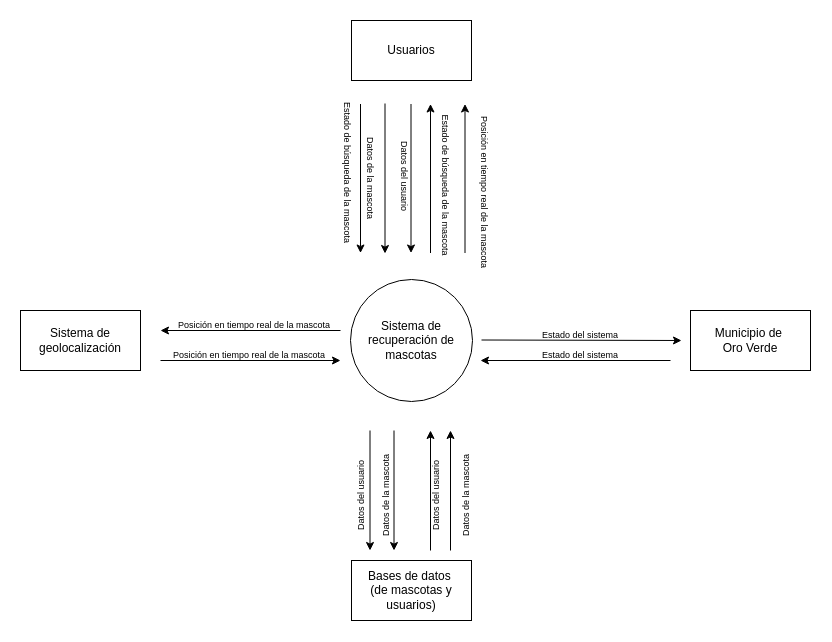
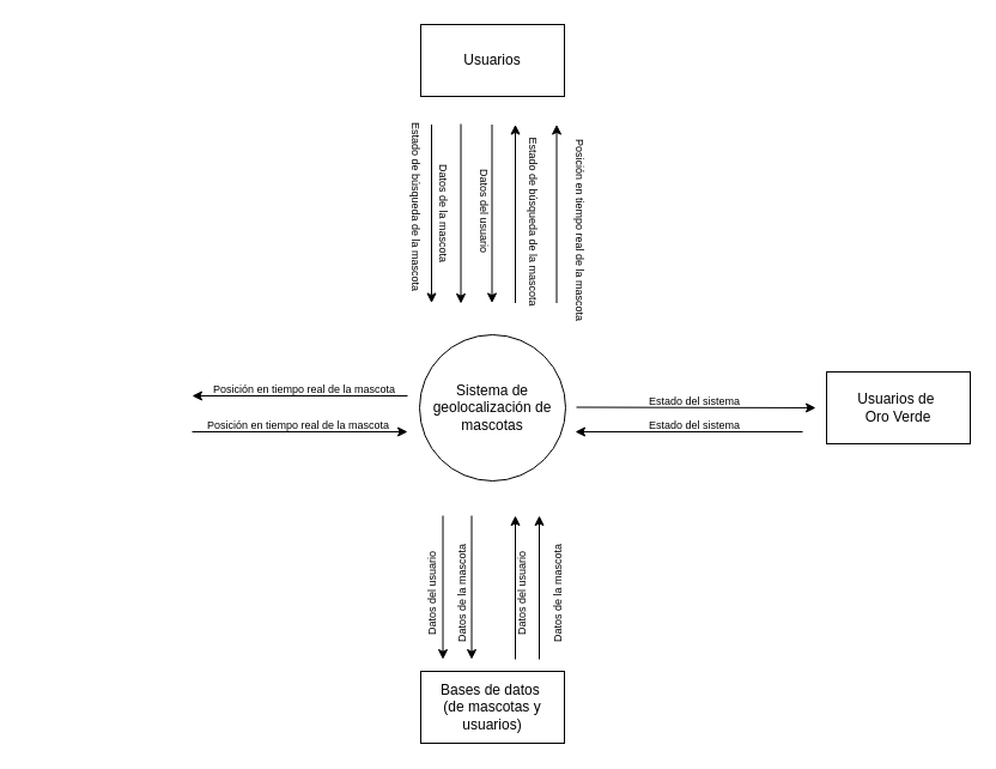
- <mxCell id="6" value="&lt;font style=&quot;vertical-align: inherit;&quot;&gt;&lt;font style=&quot;vertical-align: inherit;&quot;&gt;Sistema de geolocalización&lt;/font&gt;&lt;/font&gt;" style="rounded=0;whiteSpace=wrap;html=1;" vertex="1" parent="1"><mxGeometry x="20" y="310" width="120" height="60" as="geometry" /></mxCell>
- <mxCell id="2" value="&lt;font style=&quot;vertical-align: inherit;&quot;&gt;&lt;font style=&quot;vertical-align: inherit;&quot;&gt;&lt;font style=&quot;vertical-align: inherit;&quot;&gt;&lt;font style=&quot;vertical-align: inherit;&quot;&gt;Sistema de recuperación de mascotas&lt;/font&gt;&lt;/font&gt;&lt;/font&gt;&lt;/font&gt;" style="ellipse;whiteSpace=wrap;html=1;aspect=fixed;" vertex="1" parent="1"><mxGeometry x="350" y="279" width="122" height="122" as="geometry" /></mxCell>
+ <mxCell id="2" value="&lt;font style=&quot;vertical-align: inherit;&quot;&gt;&lt;font style=&quot;vertical-align: inherit;&quot;&gt;&lt;font style=&quot;vertical-align: inherit;&quot;&gt;&lt;font style=&quot;vertical-align: inherit;&quot;&gt;Sistema de geolocalización de mascotas&lt;/font&gt;&lt;/font&gt;&lt;/font&gt;&lt;/font&gt;" style="ellipse;whiteSpace=wrap;html=1;aspect=fixed;" vertex="1" parent="1"><mxGeometry x="350" y="279" width="122" height="122" as="geometry" /></mxCell>
- <mxCell id="5" value="&lt;font style=&quot;vertical-align: inherit;&quot;&gt;&lt;font style=&quot;vertical-align: inherit;&quot;&gt;&lt;font style=&quot;vertical-align: inherit;&quot;&gt;&lt;font style=&quot;vertical-align: inherit;&quot;&gt;Municipio de&amp;nbsp;&lt;/font&gt;&lt;/font&gt;&lt;/font&gt;&lt;/font&gt;&lt;div&gt;&lt;font style=&quot;vertical-align: inherit;&quot;&gt;&lt;font style=&quot;vertical-align: inherit;&quot;&gt;Oro Verde&lt;/font&gt;&lt;/font&gt;&lt;/div&gt;" style="rounded=0;whiteSpace=wrap;html=1;" vertex="1" parent="1"><mxGeometry x="690" y="310" width="120" height="60" as="geometry" /></mxCell>
+ <mxCell id="5" value="&lt;font style=&quot;vertical-align: inherit;&quot;&gt;&lt;font style=&quot;vertical-align: inherit;&quot;&gt;&lt;font style=&quot;vertical-align: inherit;&quot;&gt;&lt;font style=&quot;vertical-align: inherit;&quot;&gt;Usuarios de&amp;nbsp;&lt;/font&gt;&lt;/font&gt;&lt;/font&gt;&lt;/font&gt;&lt;div&gt;&lt;font style=&quot;vertical-align: inherit;&quot;&gt;&lt;font style=&quot;vertical-align: inherit;&quot;&gt;Oro Verde&lt;/font&gt;&lt;/font&gt;&lt;/div&gt;" style="rounded=0;whiteSpace=wrap;html=1;" vertex="1" parent="1"><mxGeometry x="690" y="310" width="120" height="60" as="geometry" /></mxCell>
